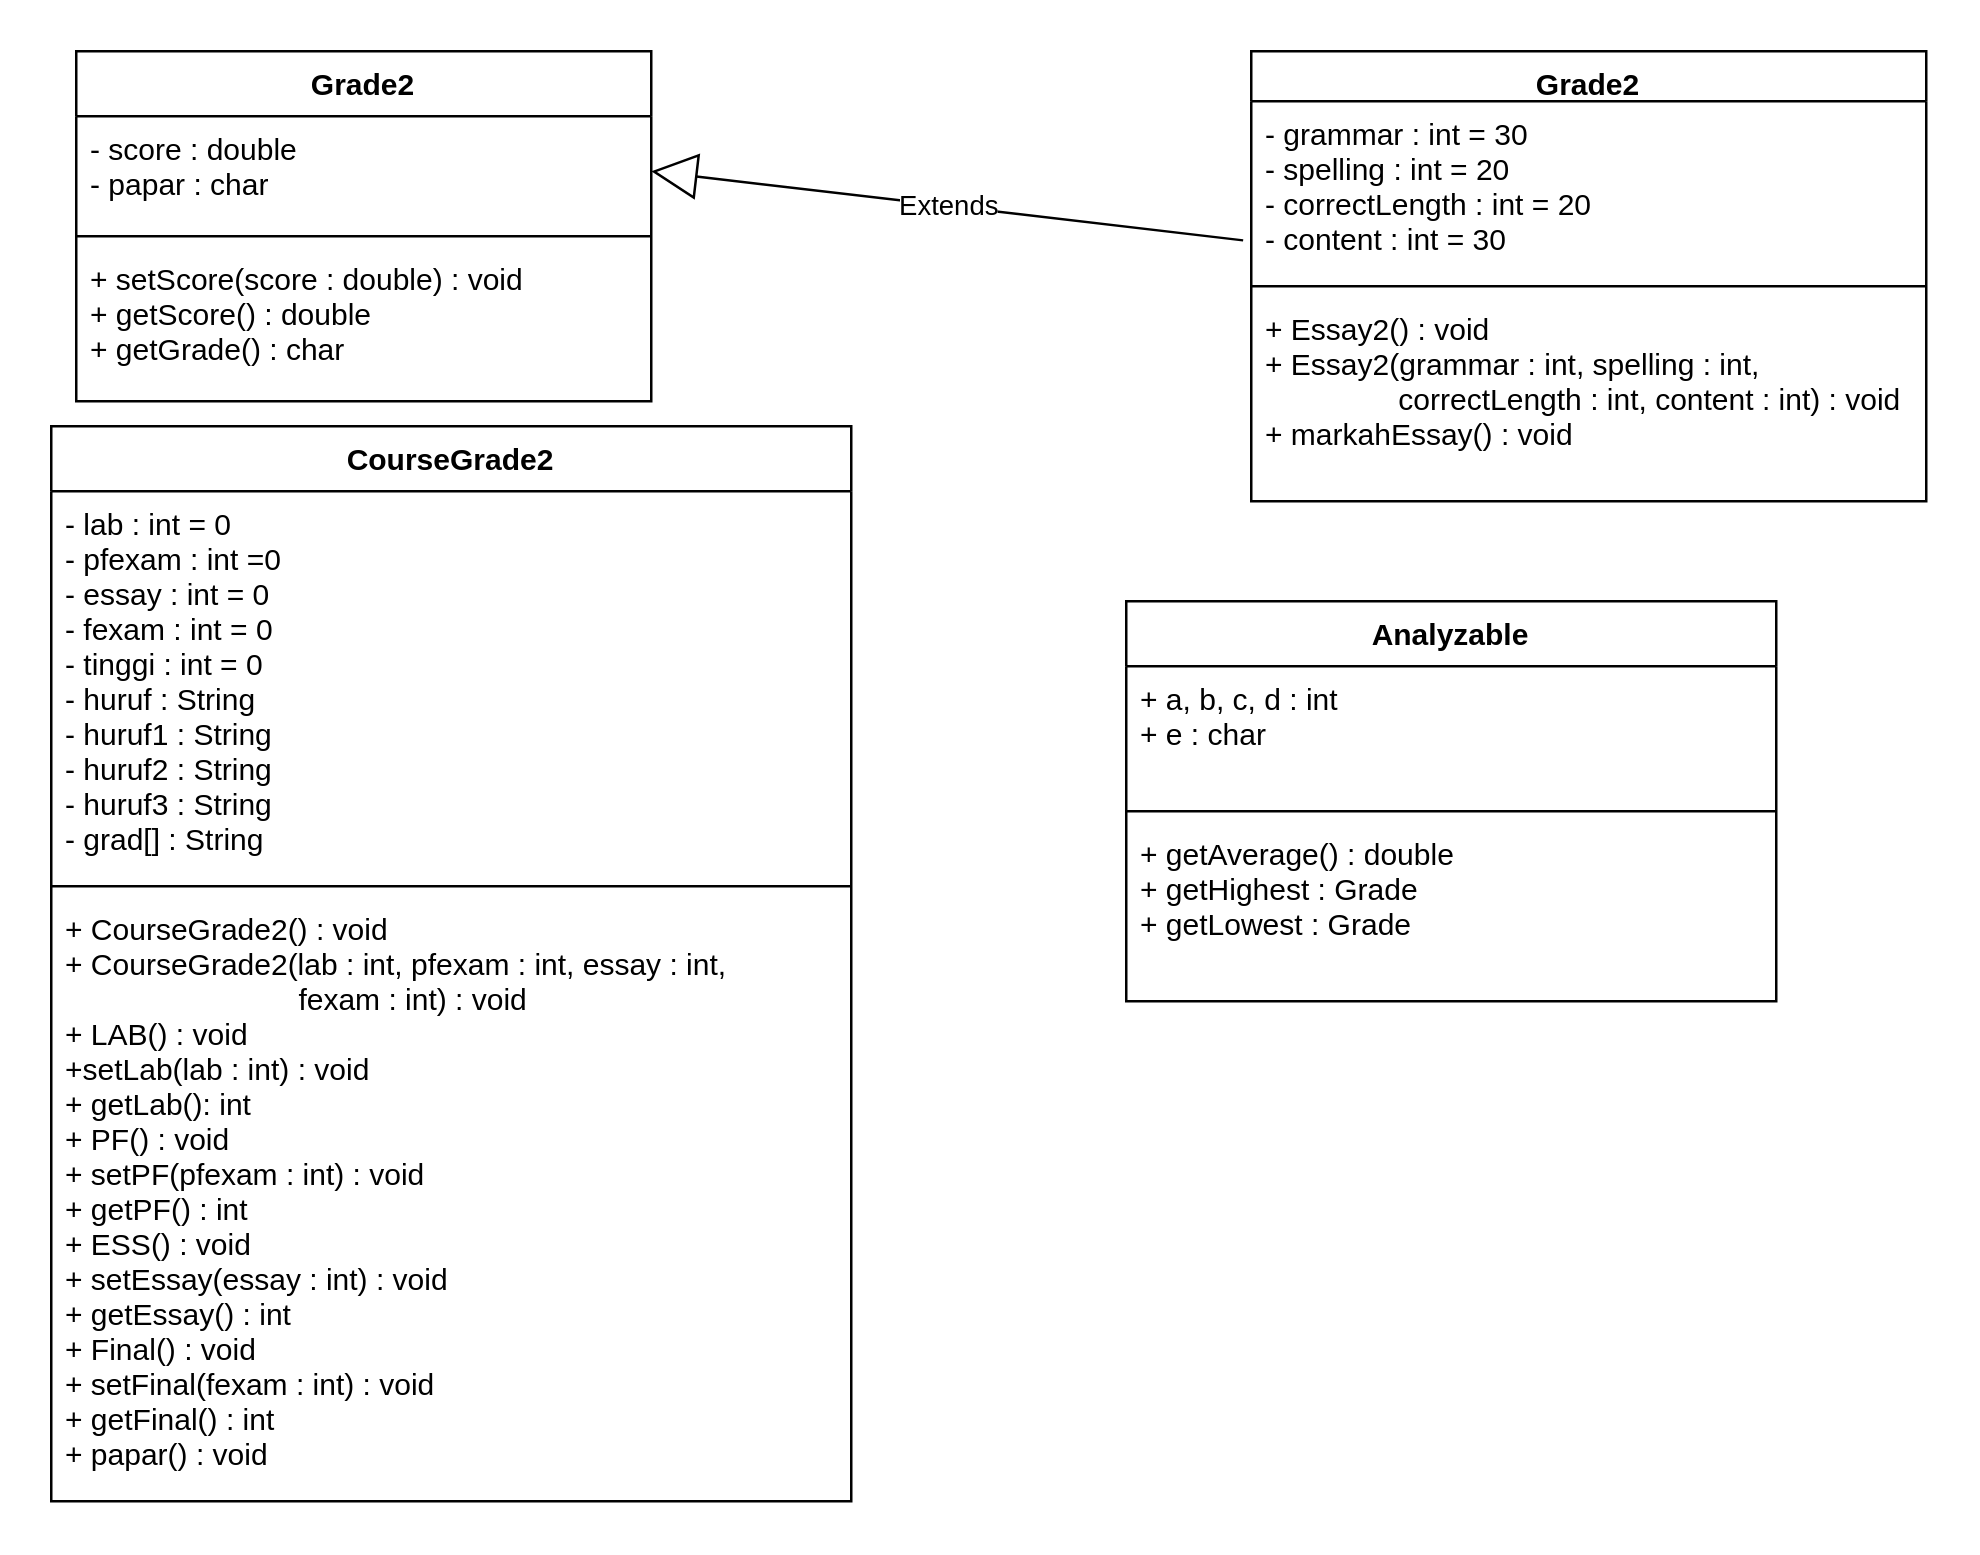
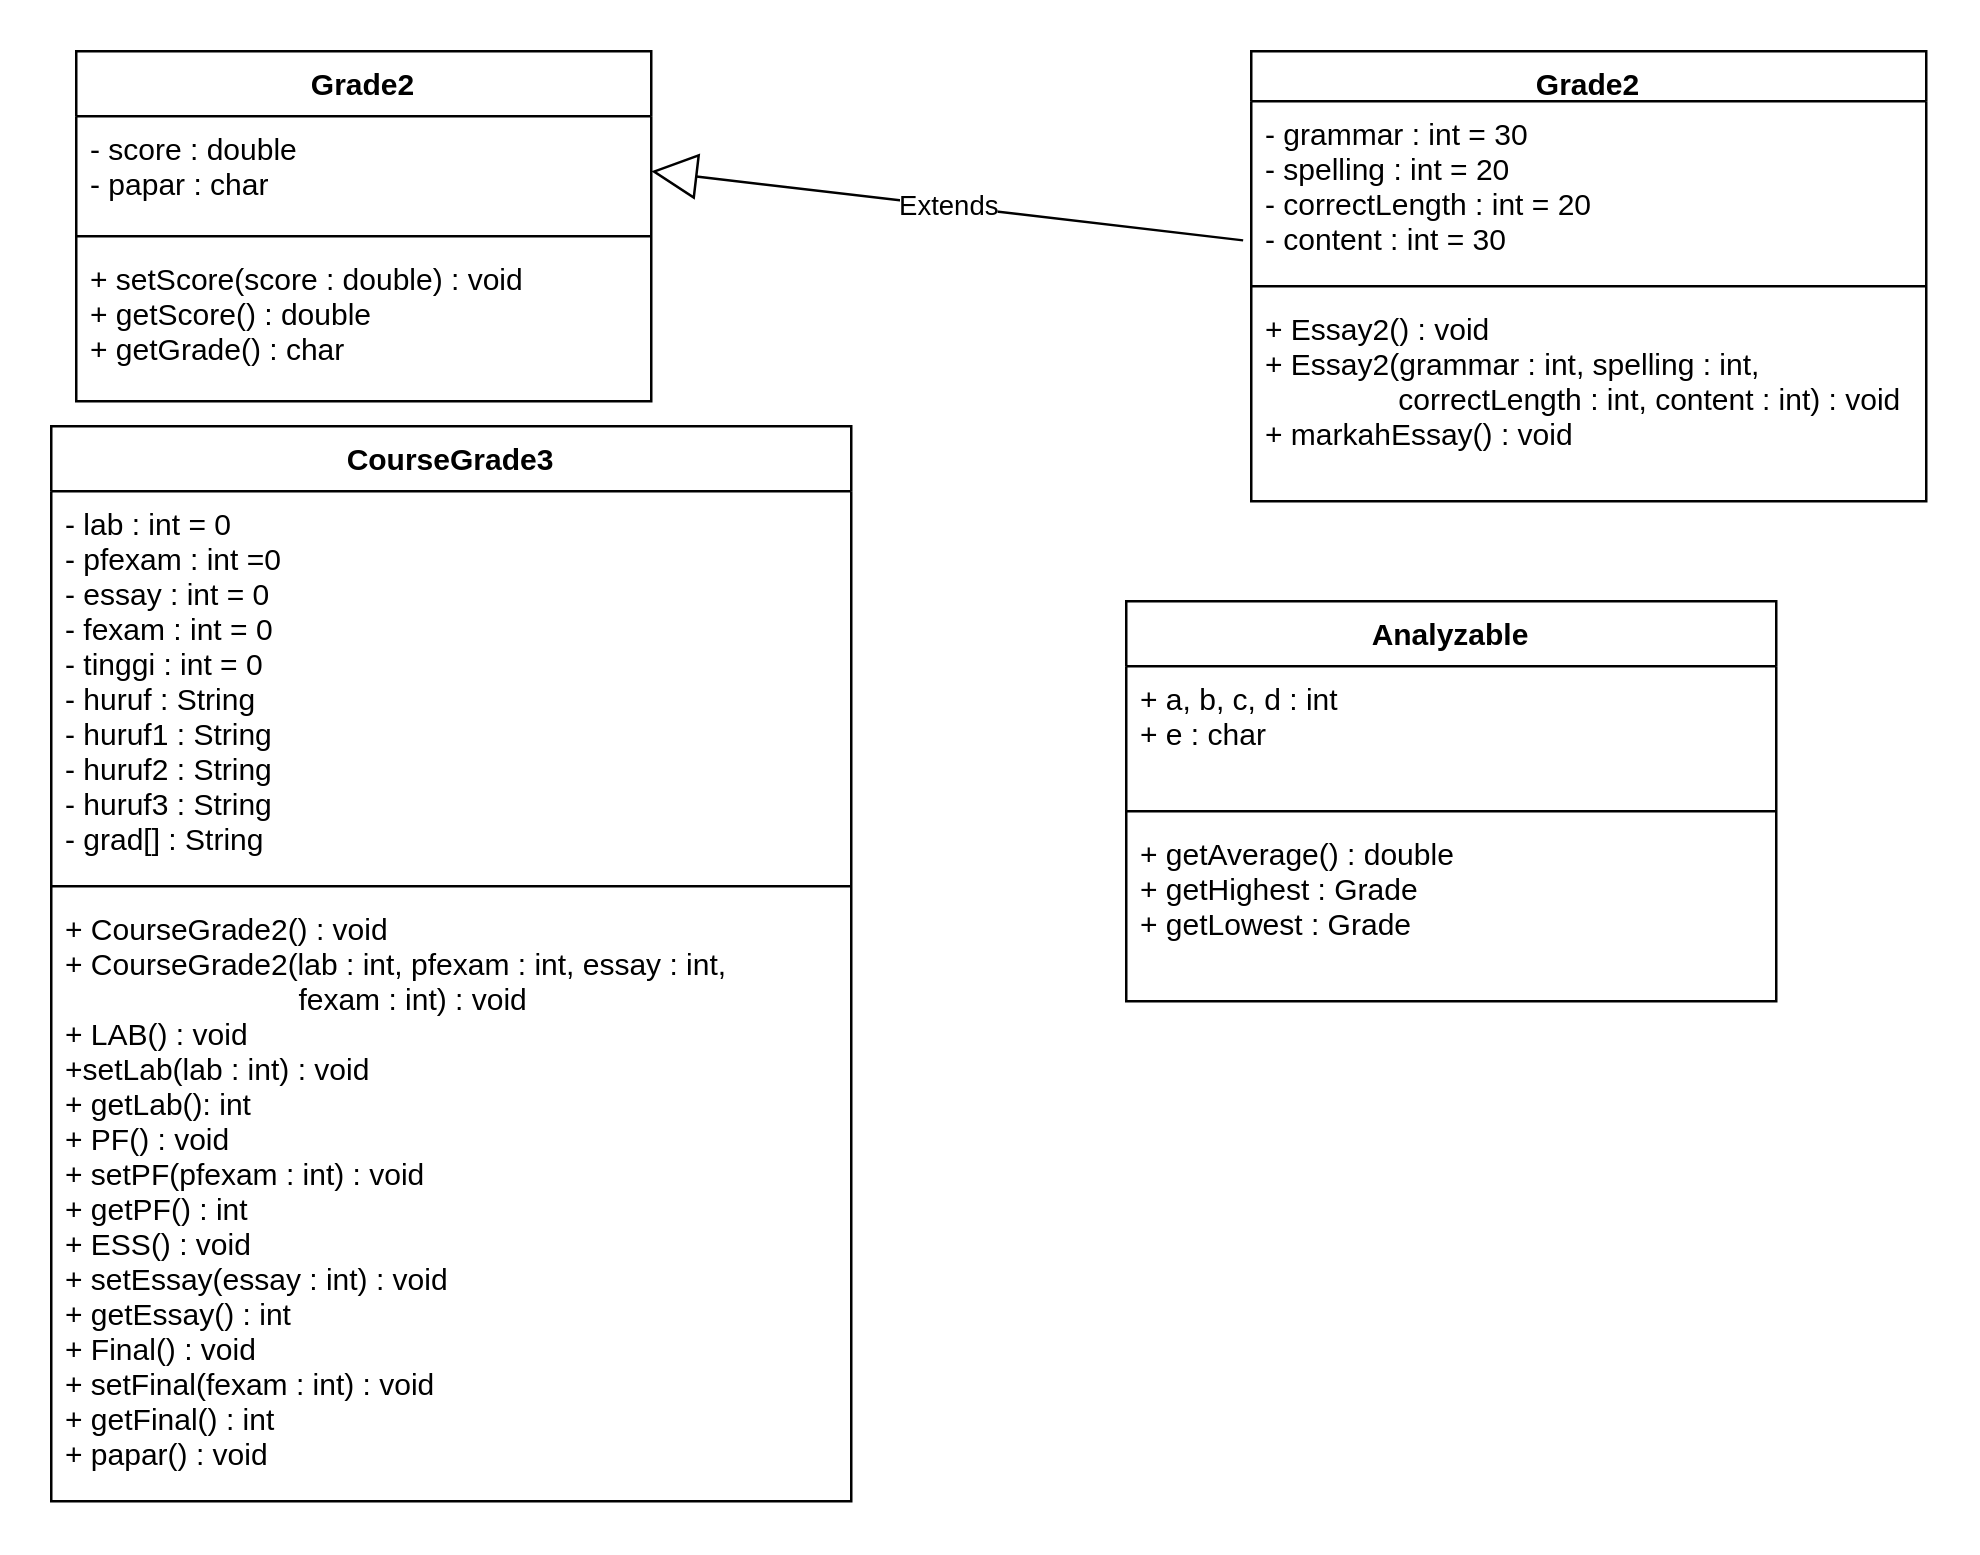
- <mxCell id="10" value="CourseGrade2" style="swimlane;fontStyle=1;align=center;verticalAlign=top;childLayout=stackLayout;horizontal=1;startSize=26;horizontalStack=0;resizeParent=1;resizeParentMax=0;resizeLast=0;collapsible=1;marginBottom=0;" parent="1" vertex="1"><mxGeometry x="20" y="170" width="320" height="430" as="geometry" /></mxCell>
+ <mxCell id="10" value="CourseGrade3" style="swimlane;fontStyle=1;align=center;verticalAlign=top;childLayout=stackLayout;horizontal=1;startSize=26;horizontalStack=0;resizeParent=1;resizeParentMax=0;resizeLast=0;collapsible=1;marginBottom=0;" parent="1" vertex="1"><mxGeometry x="20" y="170" width="320" height="430" as="geometry" /></mxCell>
